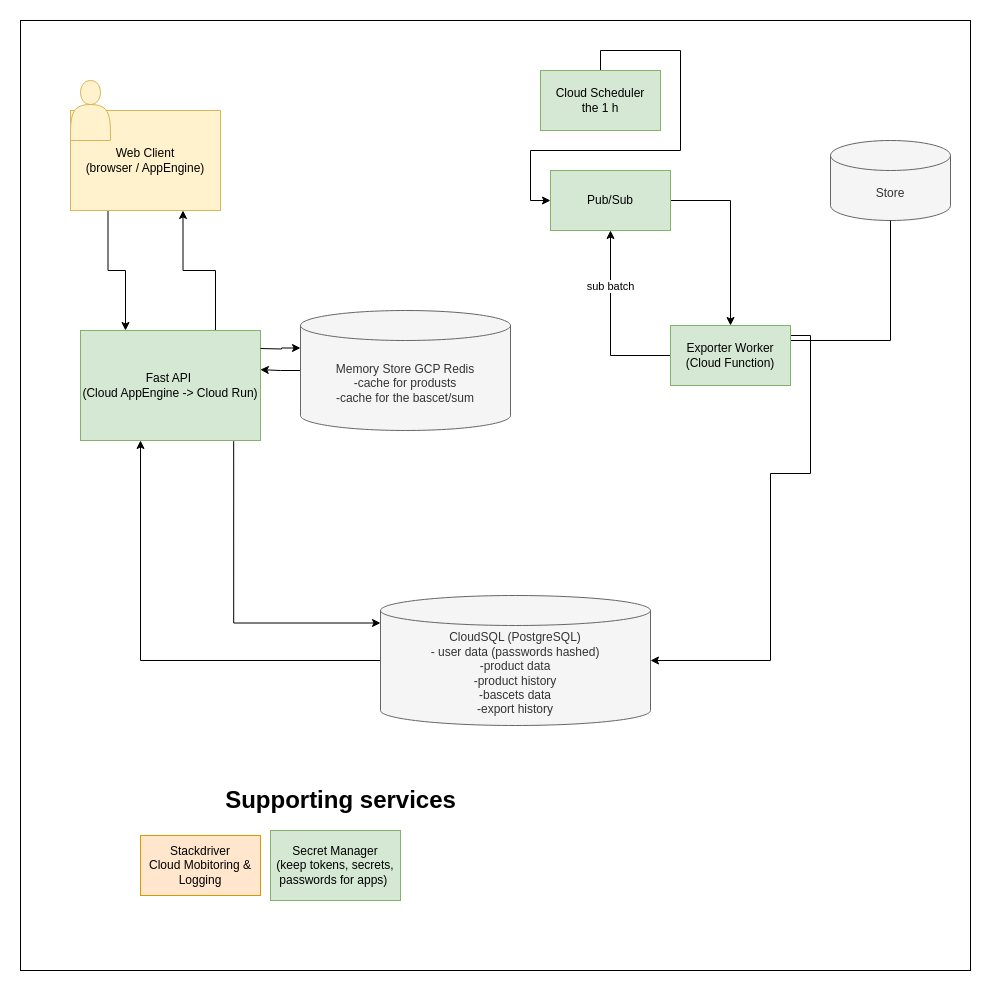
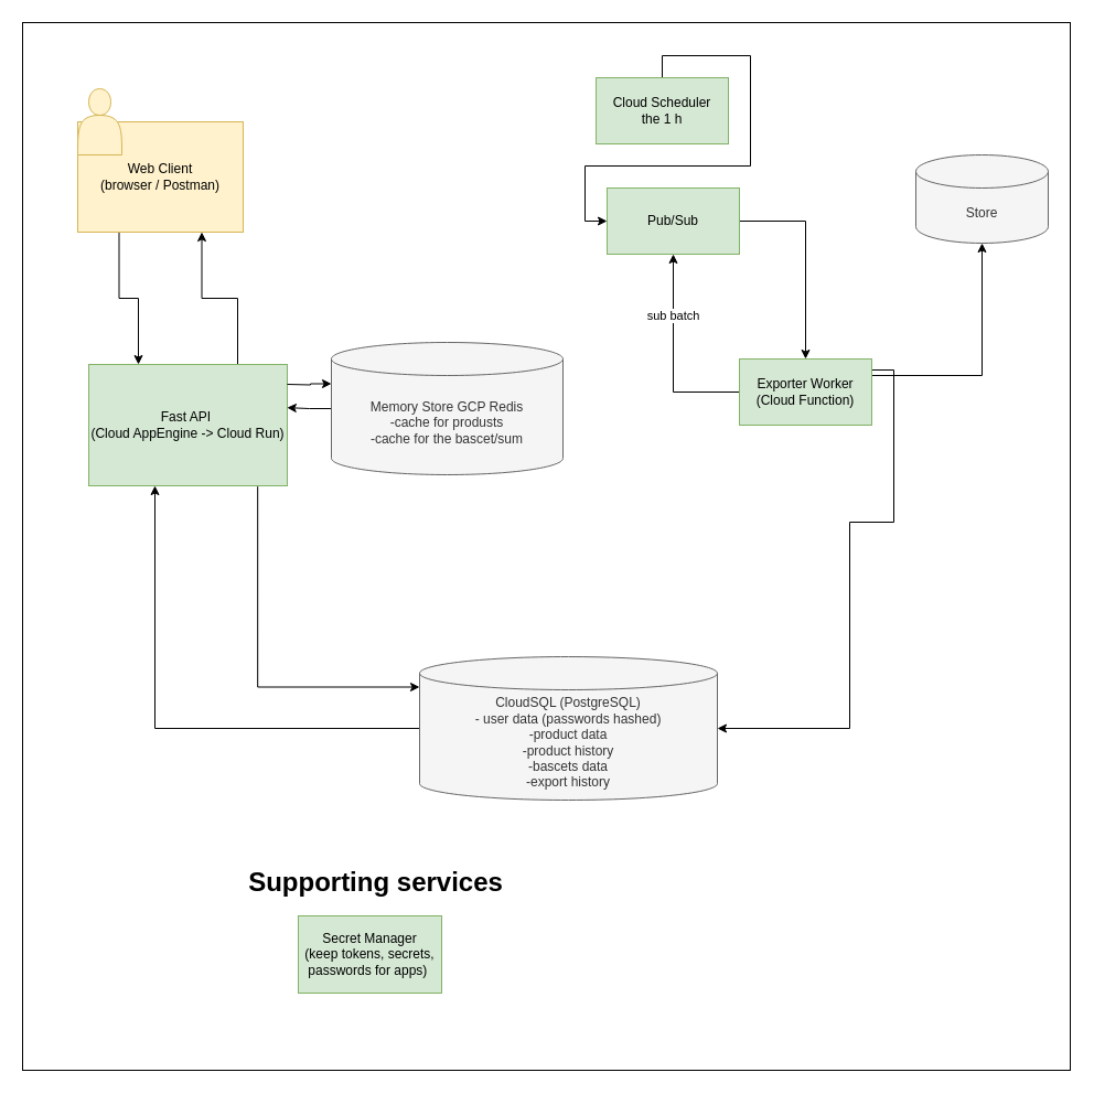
- <mxCell id="4" value="Web Client&lt;br&gt;(browser / AppEngine)" style="rounded=0;whiteSpace=wrap;html=1;fillColor=#fff2cc;strokeColor=#d6b656;" vertex="1" parent="1"><mxGeometry x="70" y="110" width="150" height="100" as="geometry" /></mxCell>
+ <mxCell id="4" value="Web Client&lt;br&gt;(browser / Postman)" style="rounded=0;whiteSpace=wrap;html=1;fillColor=#fff2cc;strokeColor=#d6b656;" vertex="1" parent="1"><mxGeometry x="70" y="110" width="150" height="100" as="geometry" /></mxCell>
- <mxCell id="17" style="edgeStyle=orthogonalEdgeStyle;rounded=0;orthogonalLoop=1;jettySize=auto;html=1;exitX=1;exitY=0.25;exitDx=0;exitDy=0;endArrow=none;" edge="1" parent="1" source="21" target="12"><mxGeometry relative="1" as="geometry" /></mxCell>
+ <mxCell id="17" style="edgeStyle=orthogonalEdgeStyle;rounded=0;orthogonalLoop=1;jettySize=auto;html=1;exitX=1;exitY=0.25;exitDx=0;exitDy=0;" edge="1" parent="1" source="21" target="12"><mxGeometry relative="1" as="geometry" /></mxCell>
- <mxCell id="24" value="Stackdriver&lt;br&gt;Cloud Mobitoring &amp;amp; Logging" style="rounded=0;whiteSpace=wrap;html=1;fillColor=#ffe6cc;strokeColor=#d79b00;" vertex="1" parent="1"><mxGeometry x="140" y="835" width="120" height="60" as="geometry" /></mxCell>
